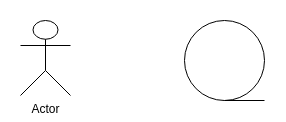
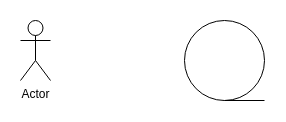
- <mxCell id="2" value="Actor" style="shape=umlActor;verticalLabelPosition=bottom;verticalAlign=top;html=1;outlineConnect=0;" vertex="1" parent="1"><mxGeometry x="20" y="20" width="50" height="75" as="geometry" /></mxCell>
+ <mxCell id="2" value="Actor" style="shape=umlActor;verticalLabelPosition=bottom;verticalAlign=top;html=1;outlineConnect=0;" vertex="1" parent="1"><mxGeometry x="20" y="20" width="30" height="60" as="geometry" /></mxCell>
